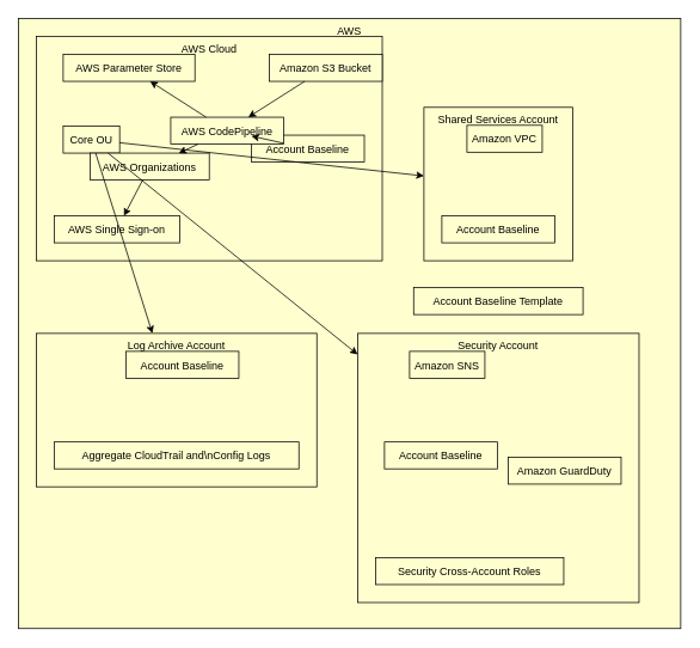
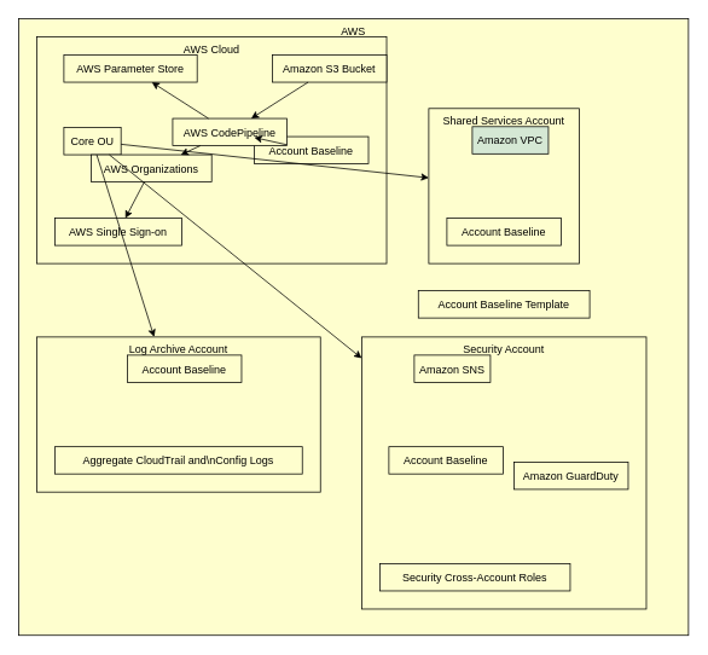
- <mxCell id="5" value="Amazon VPC" style="fillColor=#fefece" parent="3" vertex="1"><mxGeometry x="48" y="20" width="84" height="30" as="geometry" /></mxCell>
+ <mxCell id="5" value="Amazon VPC" style="fillColor=#d5e8d4;" parent="3" vertex="1"><mxGeometry x="48" y="20" width="84" height="30" as="geometry" /></mxCell>
